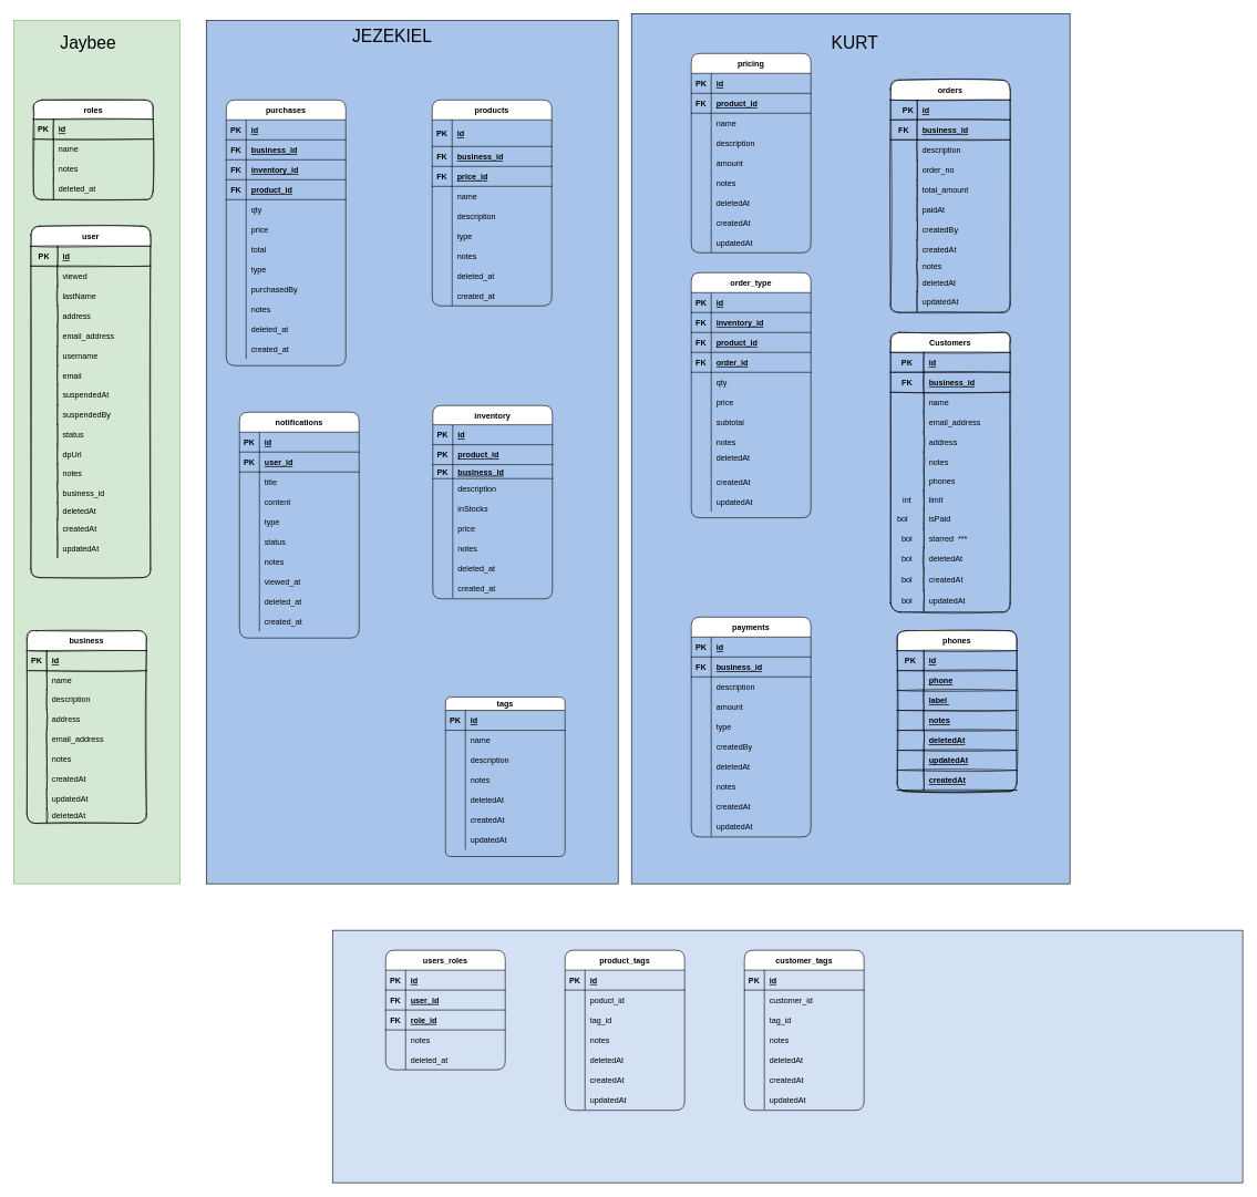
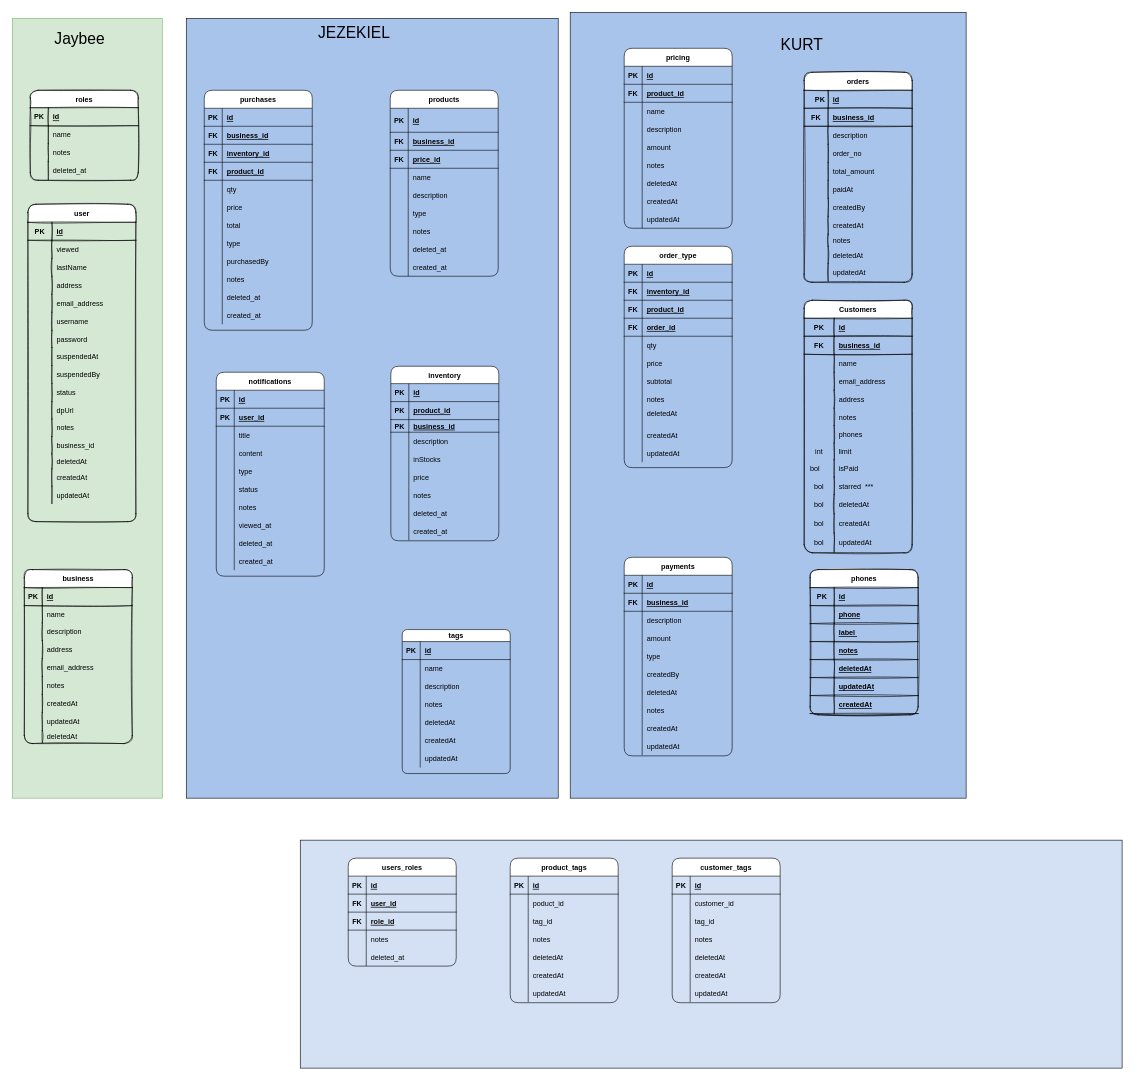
- <mxCell id="411" value="KURT&amp;nbsp;" style="text;html=1;strokeColor=none;fillColor=none;align=center;verticalAlign=middle;whiteSpace=wrap;rounded=0;fontSize=26;fontColor=#000000;" parent="1" vertex="1"><mxGeometry x="1260" y="50" width="60" height="30" as="geometry" /></mxCell>
+ <mxCell id="411" value="KURT&amp;nbsp;" style="text;html=1;strokeColor=none;fillColor=none;align=center;verticalAlign=middle;whiteSpace=wrap;rounded=0;fontSize=26;fontColor=#000000;" parent="1" vertex="1"><mxGeometry x="1310" y="60" width="60" height="30" as="geometry" /></mxCell>
- <mxCell id="27" value="email" style="shape=partialRectangle;connectable=0;fillColor=none;top=0;left=0;bottom=0;right=0;align=left;spacingLeft=6;overflow=hidden;sketch=1;rounded=1;" parent="25" vertex="1"><mxGeometry x="40" width="140" height="29" as="geometry"><mxRectangle width="140" height="29" as="alternateBounds" /></mxGeometry></mxCell>
+ <mxCell id="27" value="password" style="shape=partialRectangle;connectable=0;fillColor=none;top=0;left=0;bottom=0;right=0;align=left;spacingLeft=6;overflow=hidden;sketch=1;rounded=1;" parent="25" vertex="1"><mxGeometry x="40" width="140" height="29" as="geometry"><mxRectangle width="140" height="29" as="alternateBounds" /></mxGeometry></mxCell>
